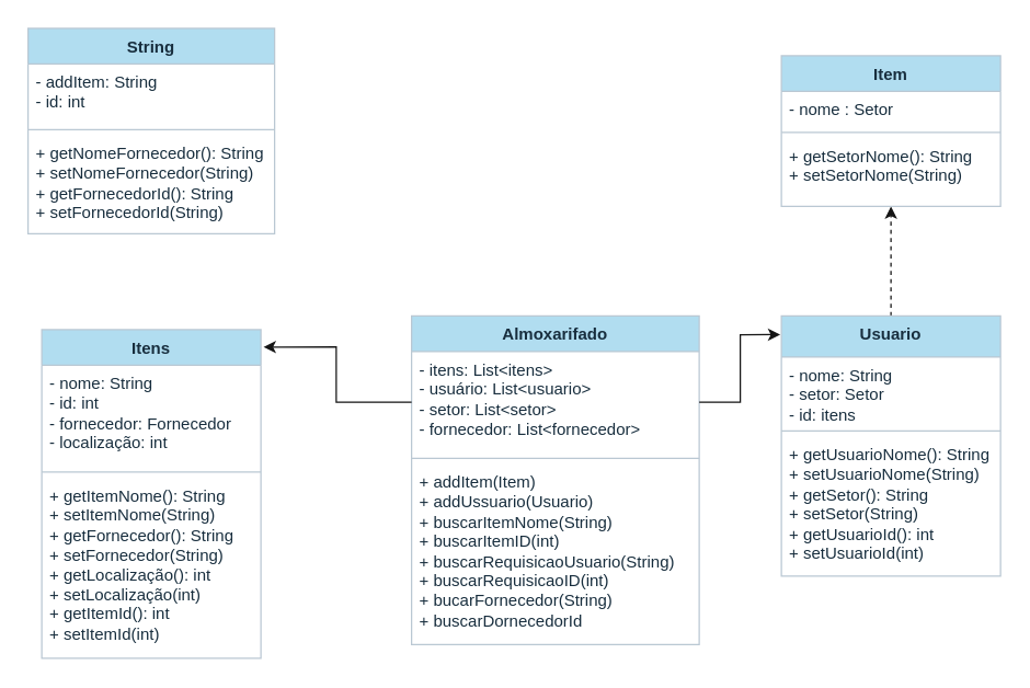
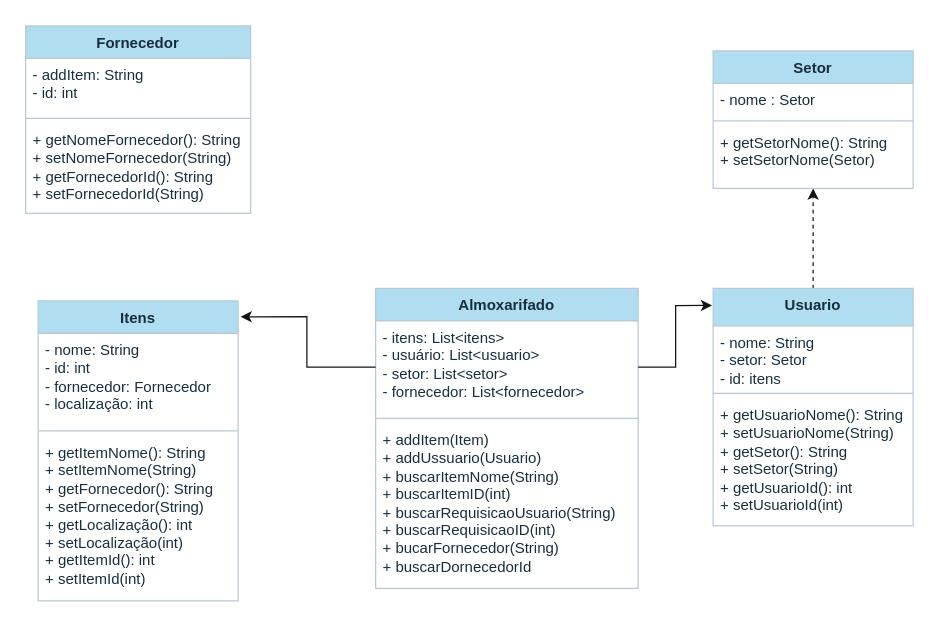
- <mxCell id="15" value="String" style="swimlane;fontStyle=1;align=center;verticalAlign=top;childLayout=stackLayout;horizontal=1;startSize=26;horizontalStack=0;resizeParent=1;resizeParentMax=0;resizeLast=0;collapsible=1;marginBottom=0;whiteSpace=wrap;html=1;labelBackgroundColor=none;fillColor=#B1DDF0;strokeColor=#BAC8D3;fontColor=#182E3E;" vertex="1" parent="1"><mxGeometry x="20" y="20" width="180" height="150" as="geometry" /></mxCell>
+ <mxCell id="15" value="Fornecedor" style="swimlane;fontStyle=1;align=center;verticalAlign=top;childLayout=stackLayout;horizontal=1;startSize=26;horizontalStack=0;resizeParent=1;resizeParentMax=0;resizeLast=0;collapsible=1;marginBottom=0;whiteSpace=wrap;html=1;labelBackgroundColor=none;fillColor=#B1DDF0;strokeColor=#BAC8D3;fontColor=#182E3E;" vertex="1" parent="1"><mxGeometry x="20" y="20" width="180" height="150" as="geometry" /></mxCell>
- <mxCell id="19" value="Item" style="swimlane;fontStyle=1;align=center;verticalAlign=top;childLayout=stackLayout;horizontal=1;startSize=26;horizontalStack=0;resizeParent=1;resizeParentMax=0;resizeLast=0;collapsible=1;marginBottom=0;whiteSpace=wrap;html=1;labelBackgroundColor=none;fillColor=#B1DDF0;strokeColor=#BAC8D3;fontColor=#182E3E;" vertex="1" parent="1"><mxGeometry x="570" y="40" width="160" height="110" as="geometry" /></mxCell>
+ <mxCell id="19" value="Setor" style="swimlane;fontStyle=1;align=center;verticalAlign=top;childLayout=stackLayout;horizontal=1;startSize=26;horizontalStack=0;resizeParent=1;resizeParentMax=0;resizeLast=0;collapsible=1;marginBottom=0;whiteSpace=wrap;html=1;labelBackgroundColor=none;fillColor=#B1DDF0;strokeColor=#BAC8D3;fontColor=#182E3E;" vertex="1" parent="1"><mxGeometry x="570" y="40" width="160" height="110" as="geometry" /></mxCell>
- <mxCell id="22" value="+ getSetorNome(): String&lt;br style=&quot;border-color: var(--border-color);&quot;&gt;+ setSetorNome(String)" style="text;strokeColor=none;fillColor=none;align=left;verticalAlign=top;spacingLeft=4;spacingRight=4;overflow=hidden;rotatable=0;points=[[0,0.5],[1,0.5]];portConstraint=eastwest;whiteSpace=wrap;html=1;labelBackgroundColor=none;fontColor=#182E3E;" vertex="1" parent="19"><mxGeometry y="60" width="160" height="50" as="geometry" /></mxCell>
+ <mxCell id="22" value="+ getSetorNome(): String&lt;br style=&quot;border-color: var(--border-color);&quot;&gt;+ setSetorNome(Setor)" style="text;strokeColor=none;fillColor=none;align=left;verticalAlign=top;spacingLeft=4;spacingRight=4;overflow=hidden;rotatable=0;points=[[0,0.5],[1,0.5]];portConstraint=eastwest;whiteSpace=wrap;html=1;labelBackgroundColor=none;fontColor=#182E3E;" vertex="1" parent="19"><mxGeometry y="60" width="160" height="50" as="geometry" /></mxCell>
